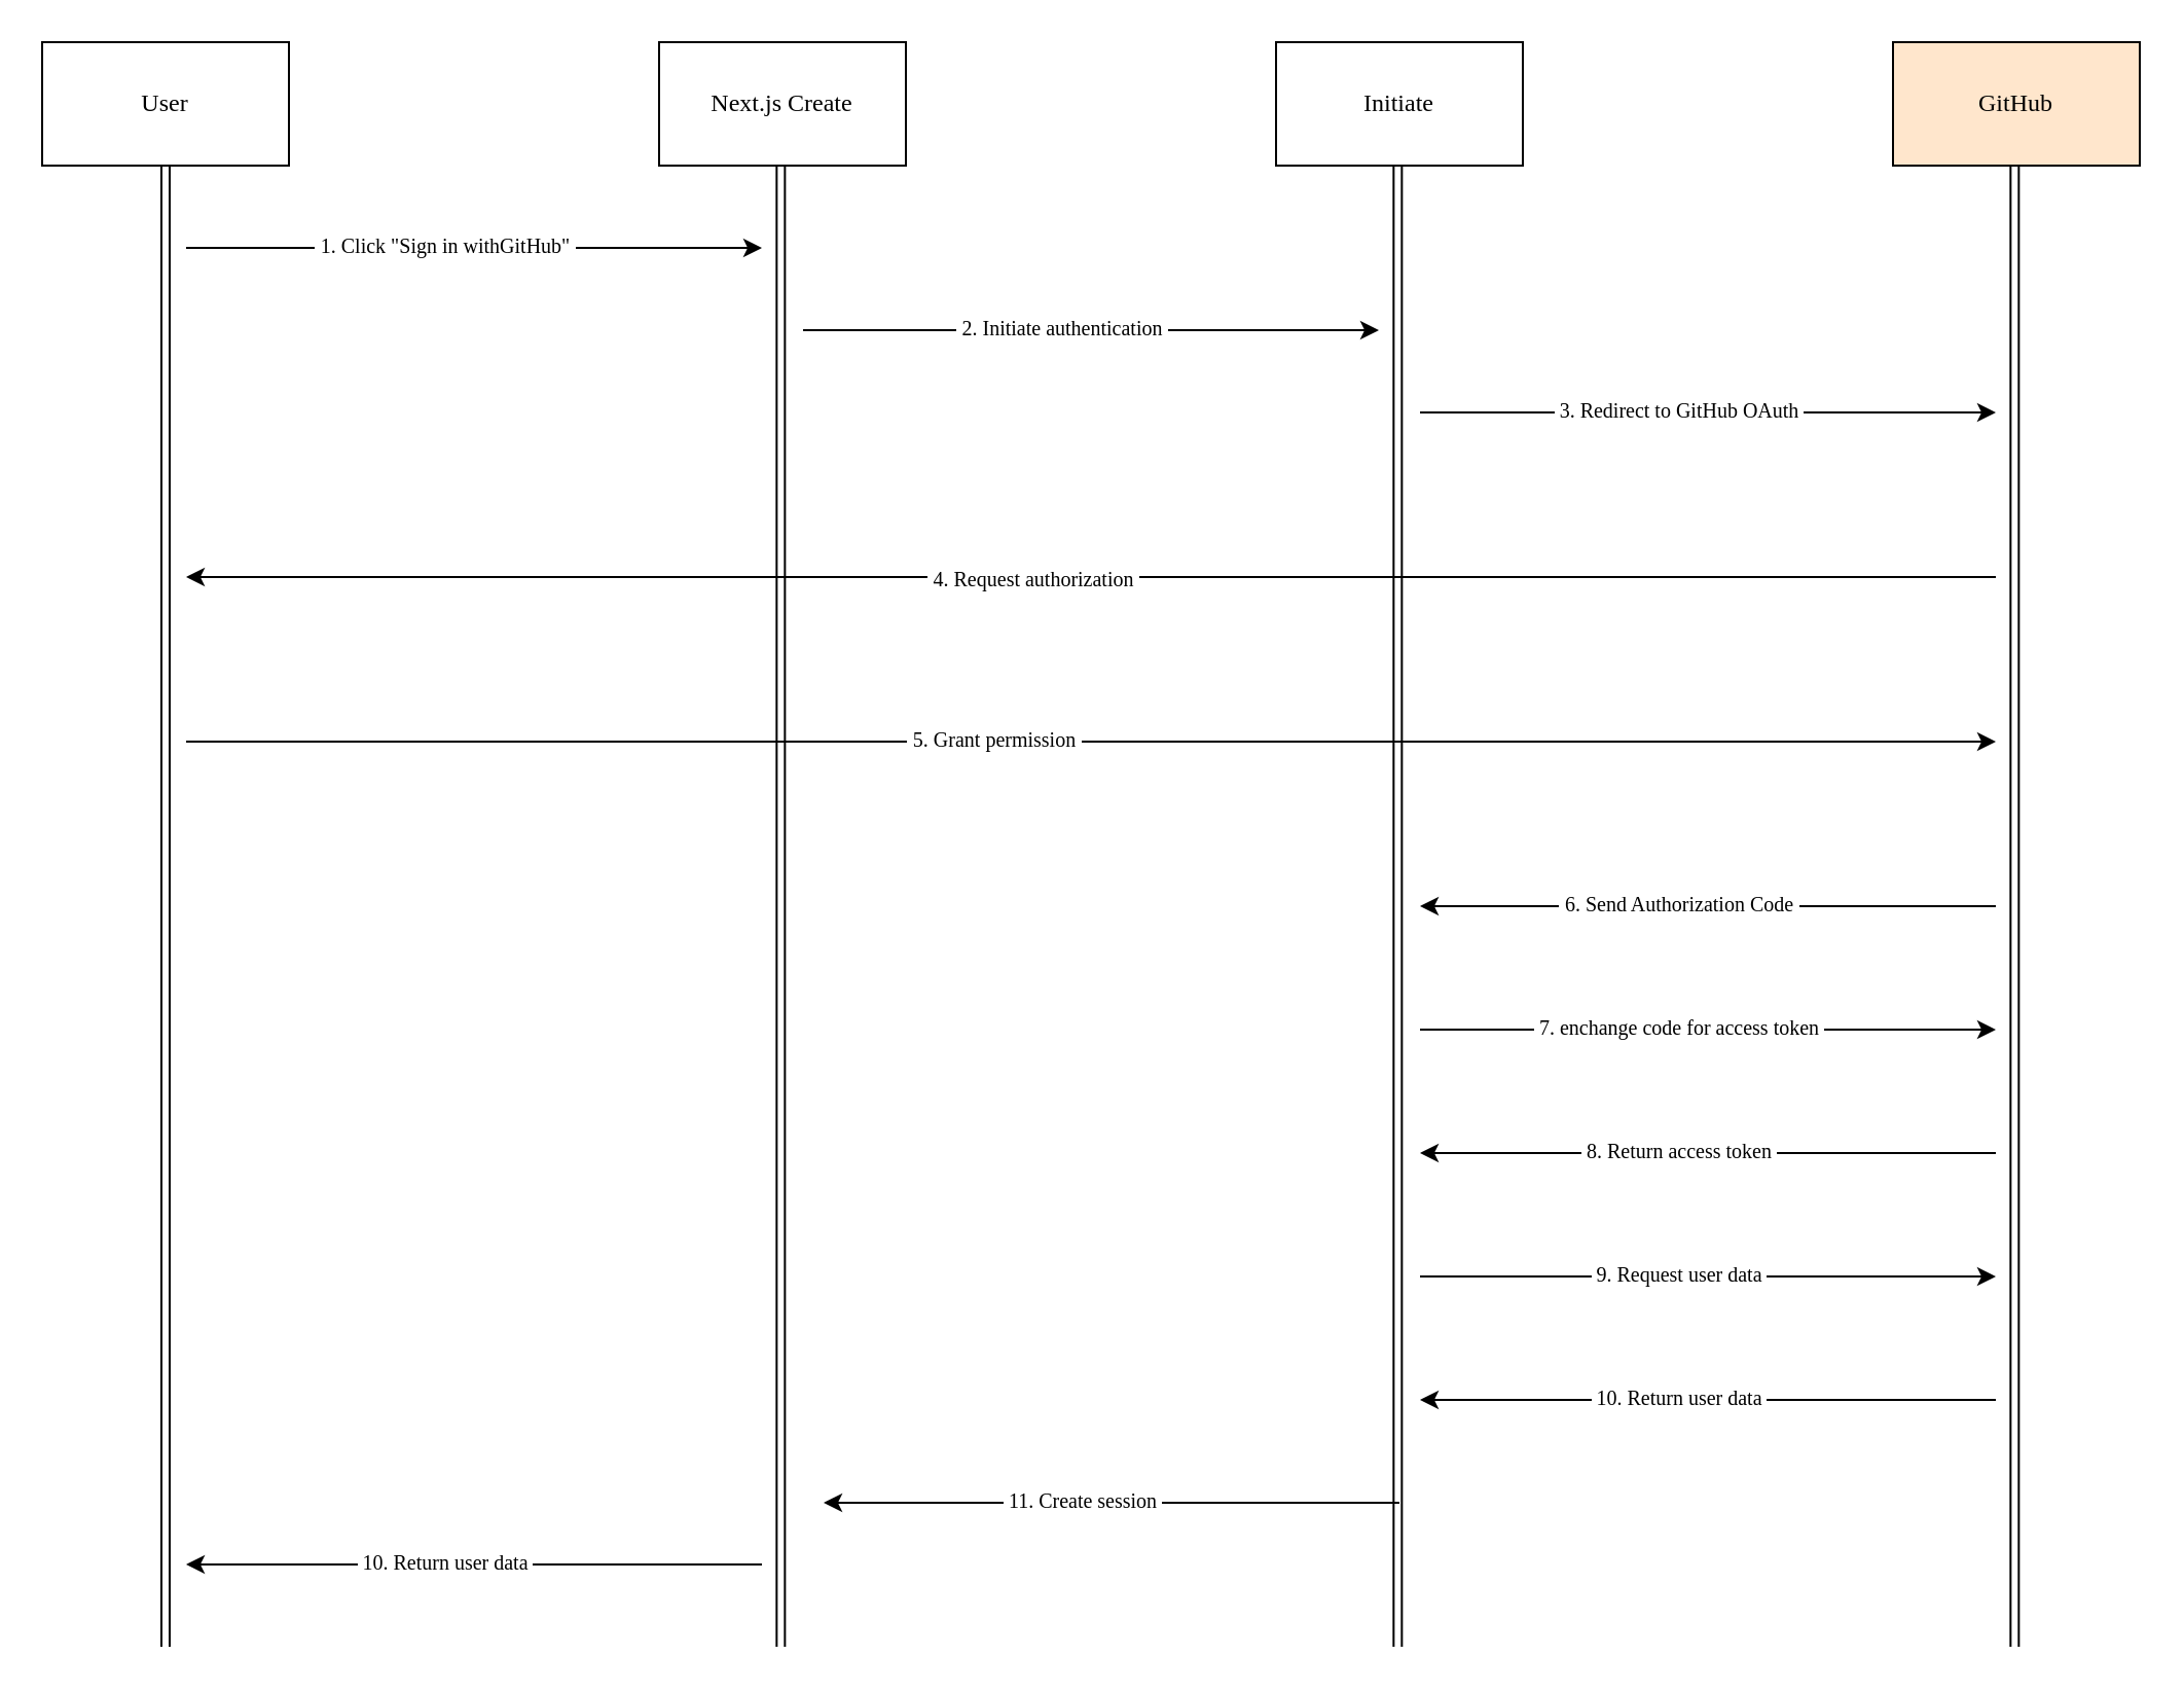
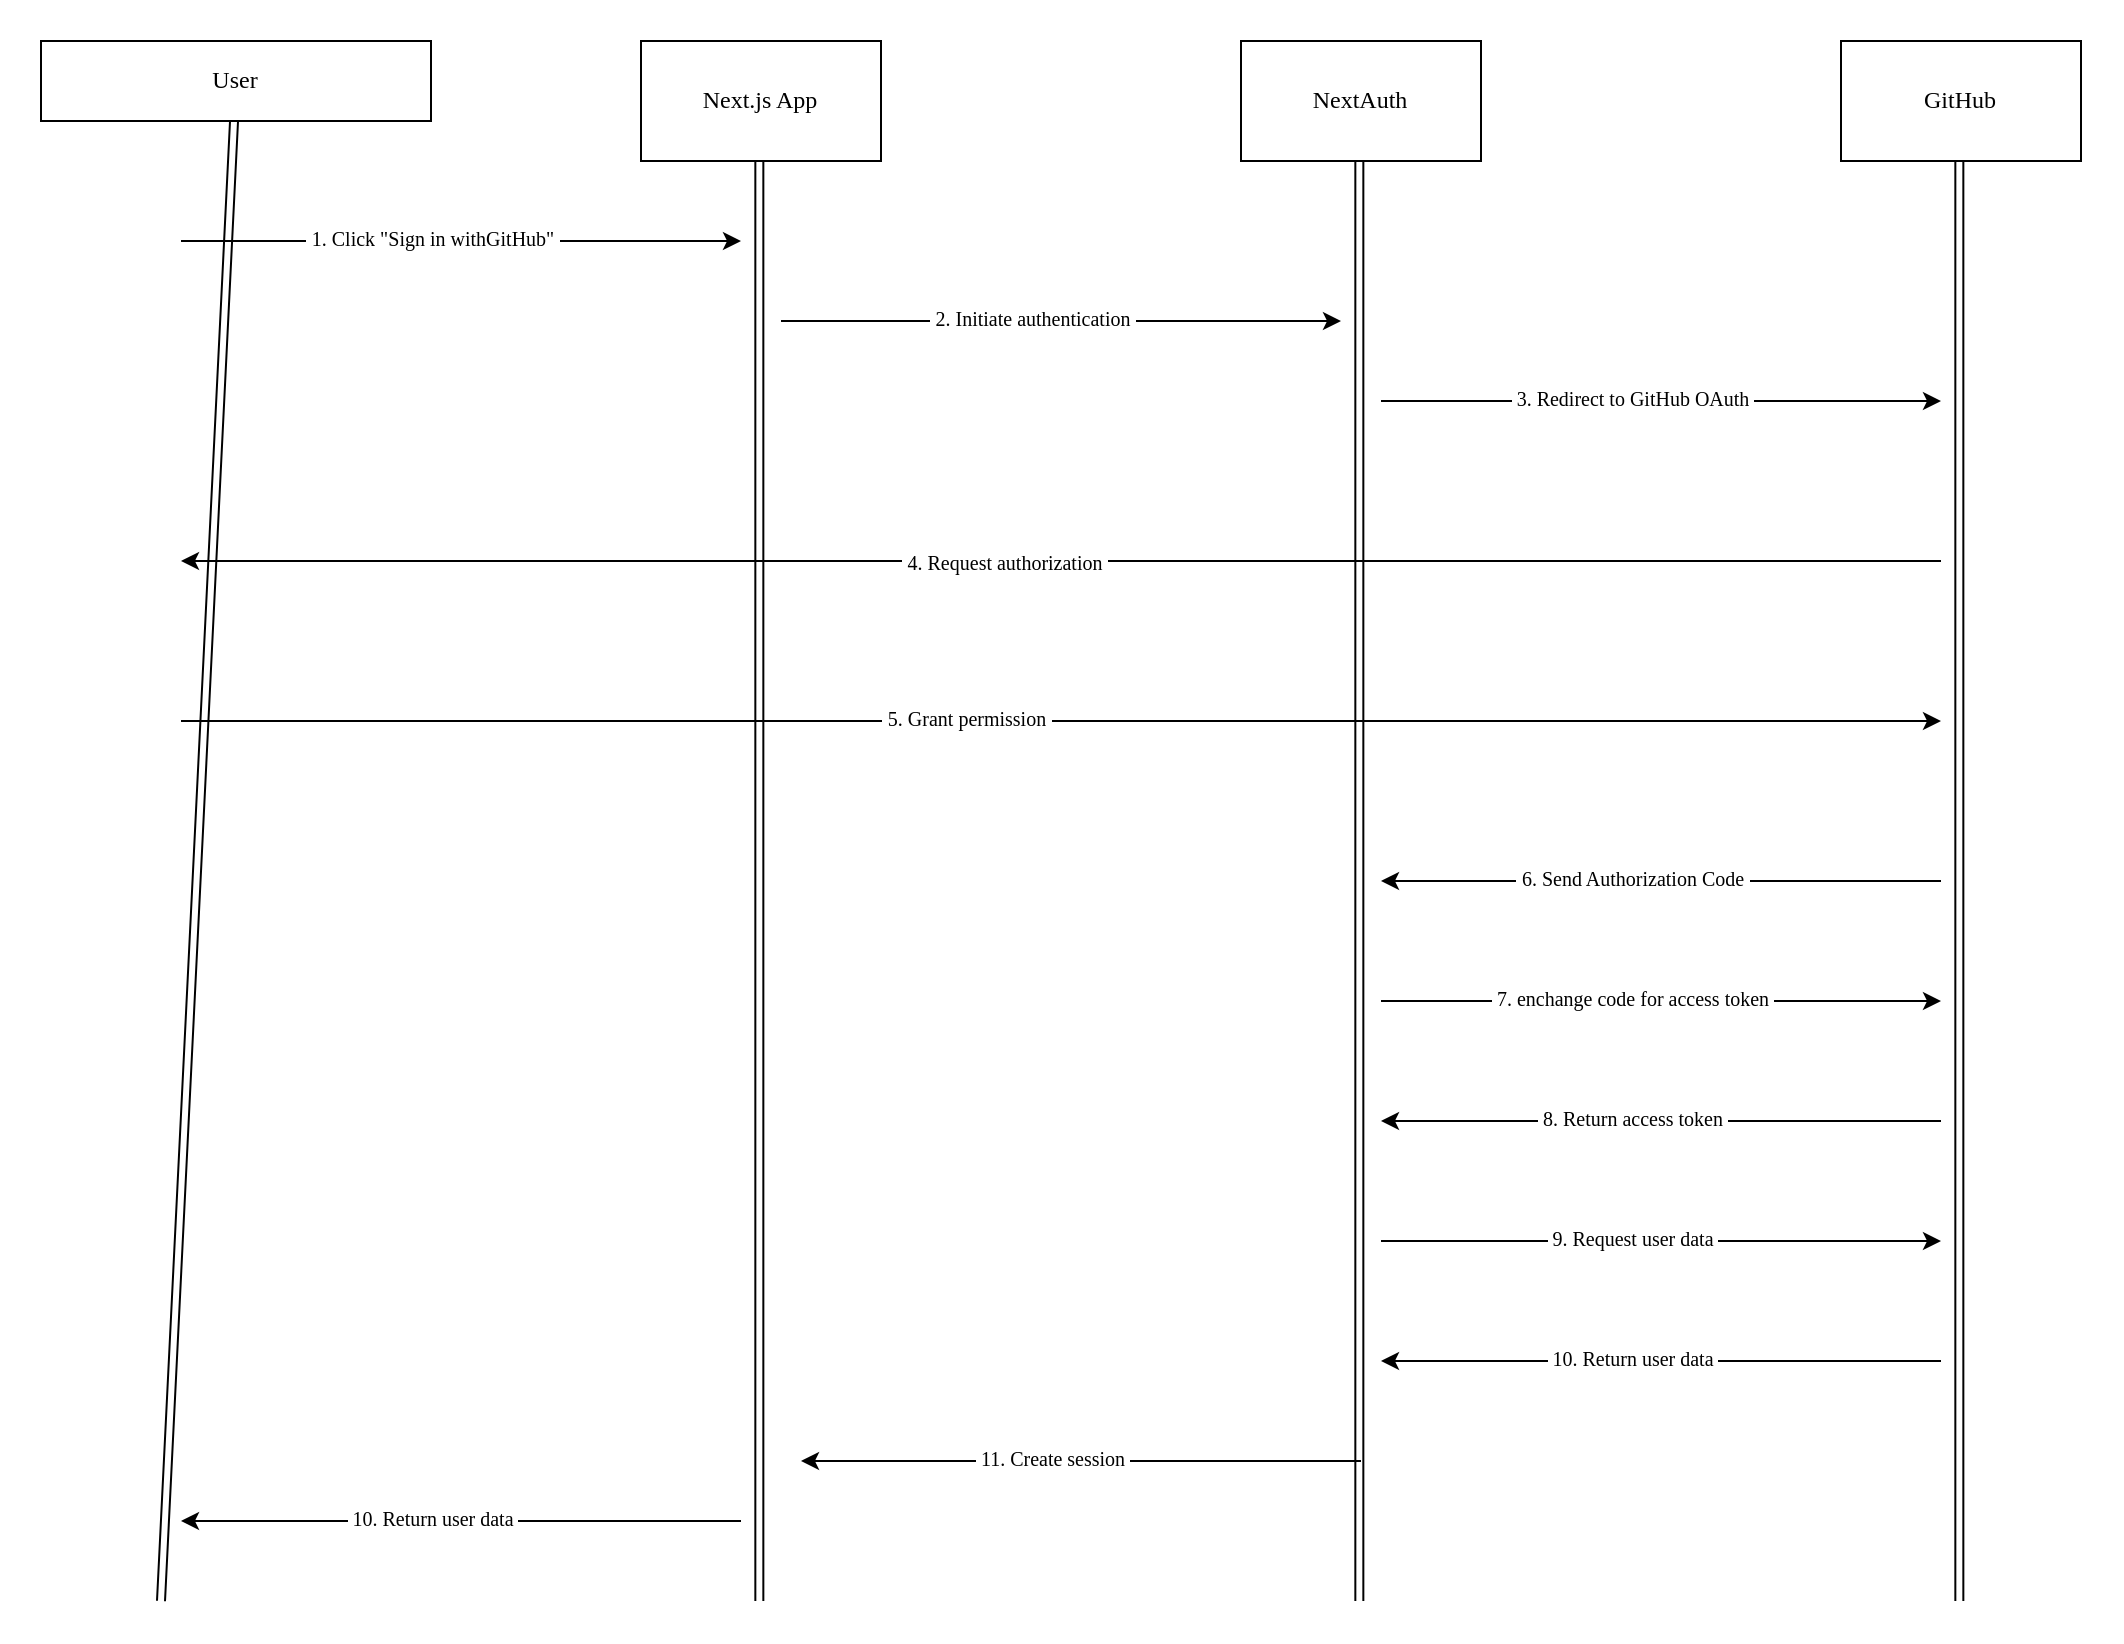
- <mxCell id="3" value="&lt;font face=&quot;Verdana&quot;&gt;User&lt;/font&gt;" style="whiteSpace=wrap;html=1;" parent="1" vertex="1"><mxGeometry x="20" y="20" width="120" height="60" as="geometry" /></mxCell>
+ <mxCell id="3" value="&lt;font face=&quot;Verdana&quot;&gt;User&lt;/font&gt;" style="whiteSpace=wrap;html=1;" parent="1" vertex="1"><mxGeometry x="20" y="20" width="195" height="40" as="geometry" /></mxCell>
- <mxCell id="4" value="&lt;font face=&quot;Verdana&quot;&gt;Next.js Create&lt;/font&gt;" style="whiteSpace=wrap;html=1;" parent="1" vertex="1"><mxGeometry x="320" y="20" width="120" height="60" as="geometry" /></mxCell>
+ <mxCell id="4" value="&lt;font face=&quot;Verdana&quot;&gt;Next.js App&lt;/font&gt;" style="whiteSpace=wrap;html=1;" parent="1" vertex="1"><mxGeometry x="320" y="20" width="120" height="60" as="geometry" /></mxCell>
- <mxCell id="5" value="&lt;font face=&quot;Verdana&quot;&gt;Initiate&lt;/font&gt;" style="whiteSpace=wrap;html=1;" parent="1" vertex="1"><mxGeometry x="620" y="20" width="120" height="60" as="geometry" /></mxCell>
+ <mxCell id="5" value="&lt;font face=&quot;Verdana&quot;&gt;NextAuth&lt;/font&gt;" style="whiteSpace=wrap;html=1;" parent="1" vertex="1"><mxGeometry x="620" y="20" width="120" height="60" as="geometry" /></mxCell>
- <mxCell id="6" value="&lt;font face=&quot;Verdana&quot;&gt;GitHub&lt;/font&gt;" style="whiteSpace=wrap;html=1;fillColor=#ffe6cc;" parent="1" vertex="1"><mxGeometry x="920" y="20" width="120" height="60" as="geometry" /></mxCell>
+ <mxCell id="6" value="&lt;font face=&quot;Verdana&quot;&gt;GitHub&lt;/font&gt;" style="whiteSpace=wrap;html=1;" parent="1" vertex="1"><mxGeometry x="920" y="20" width="120" height="60" as="geometry" /></mxCell>
